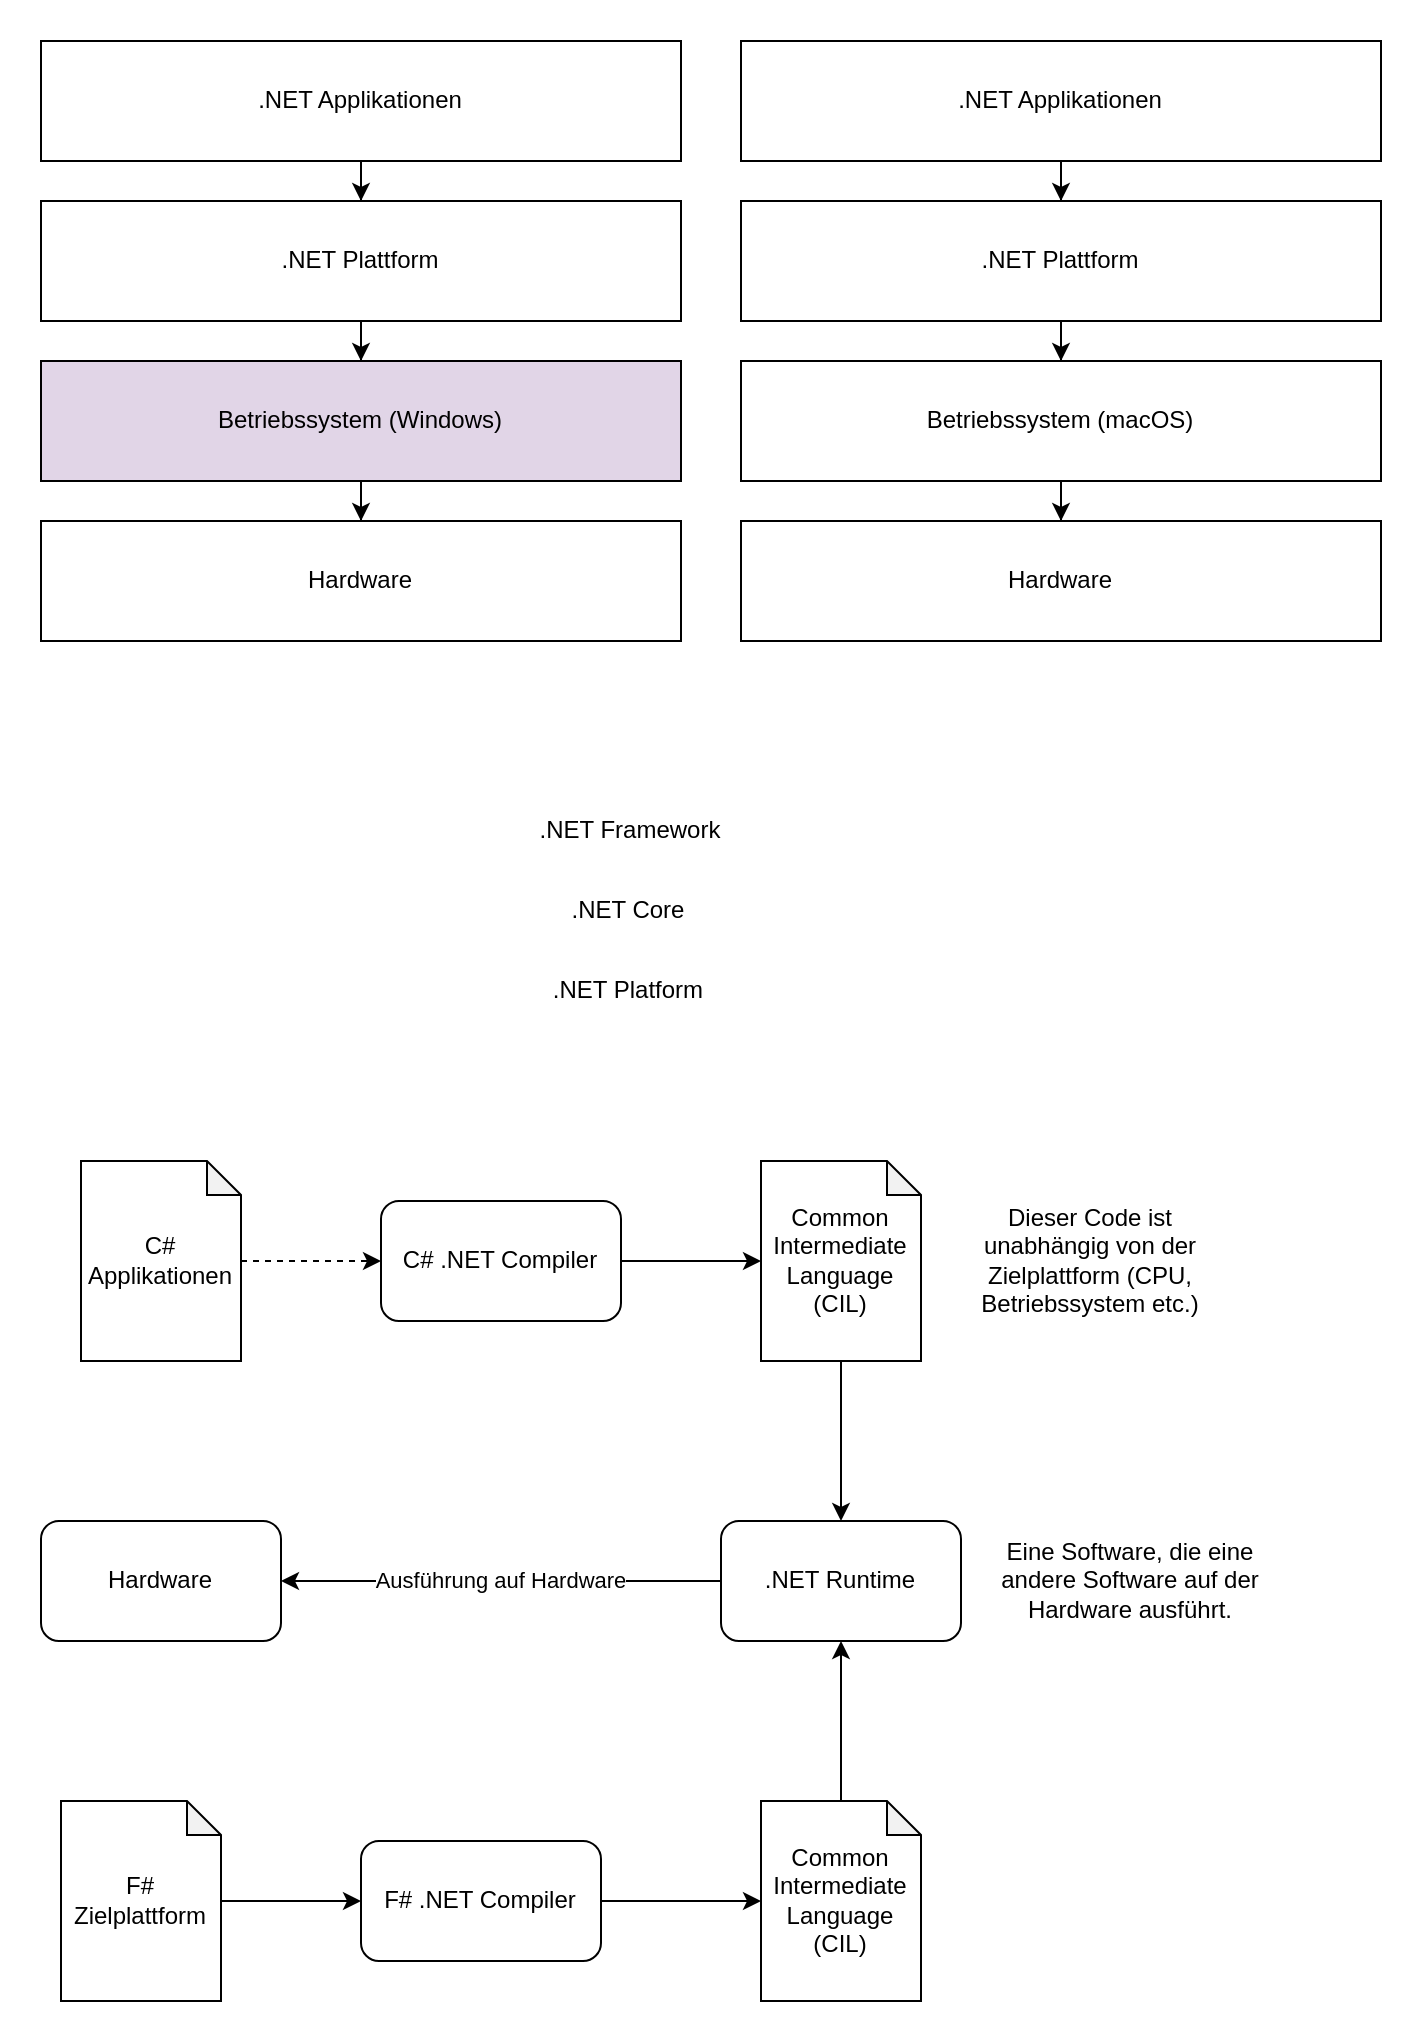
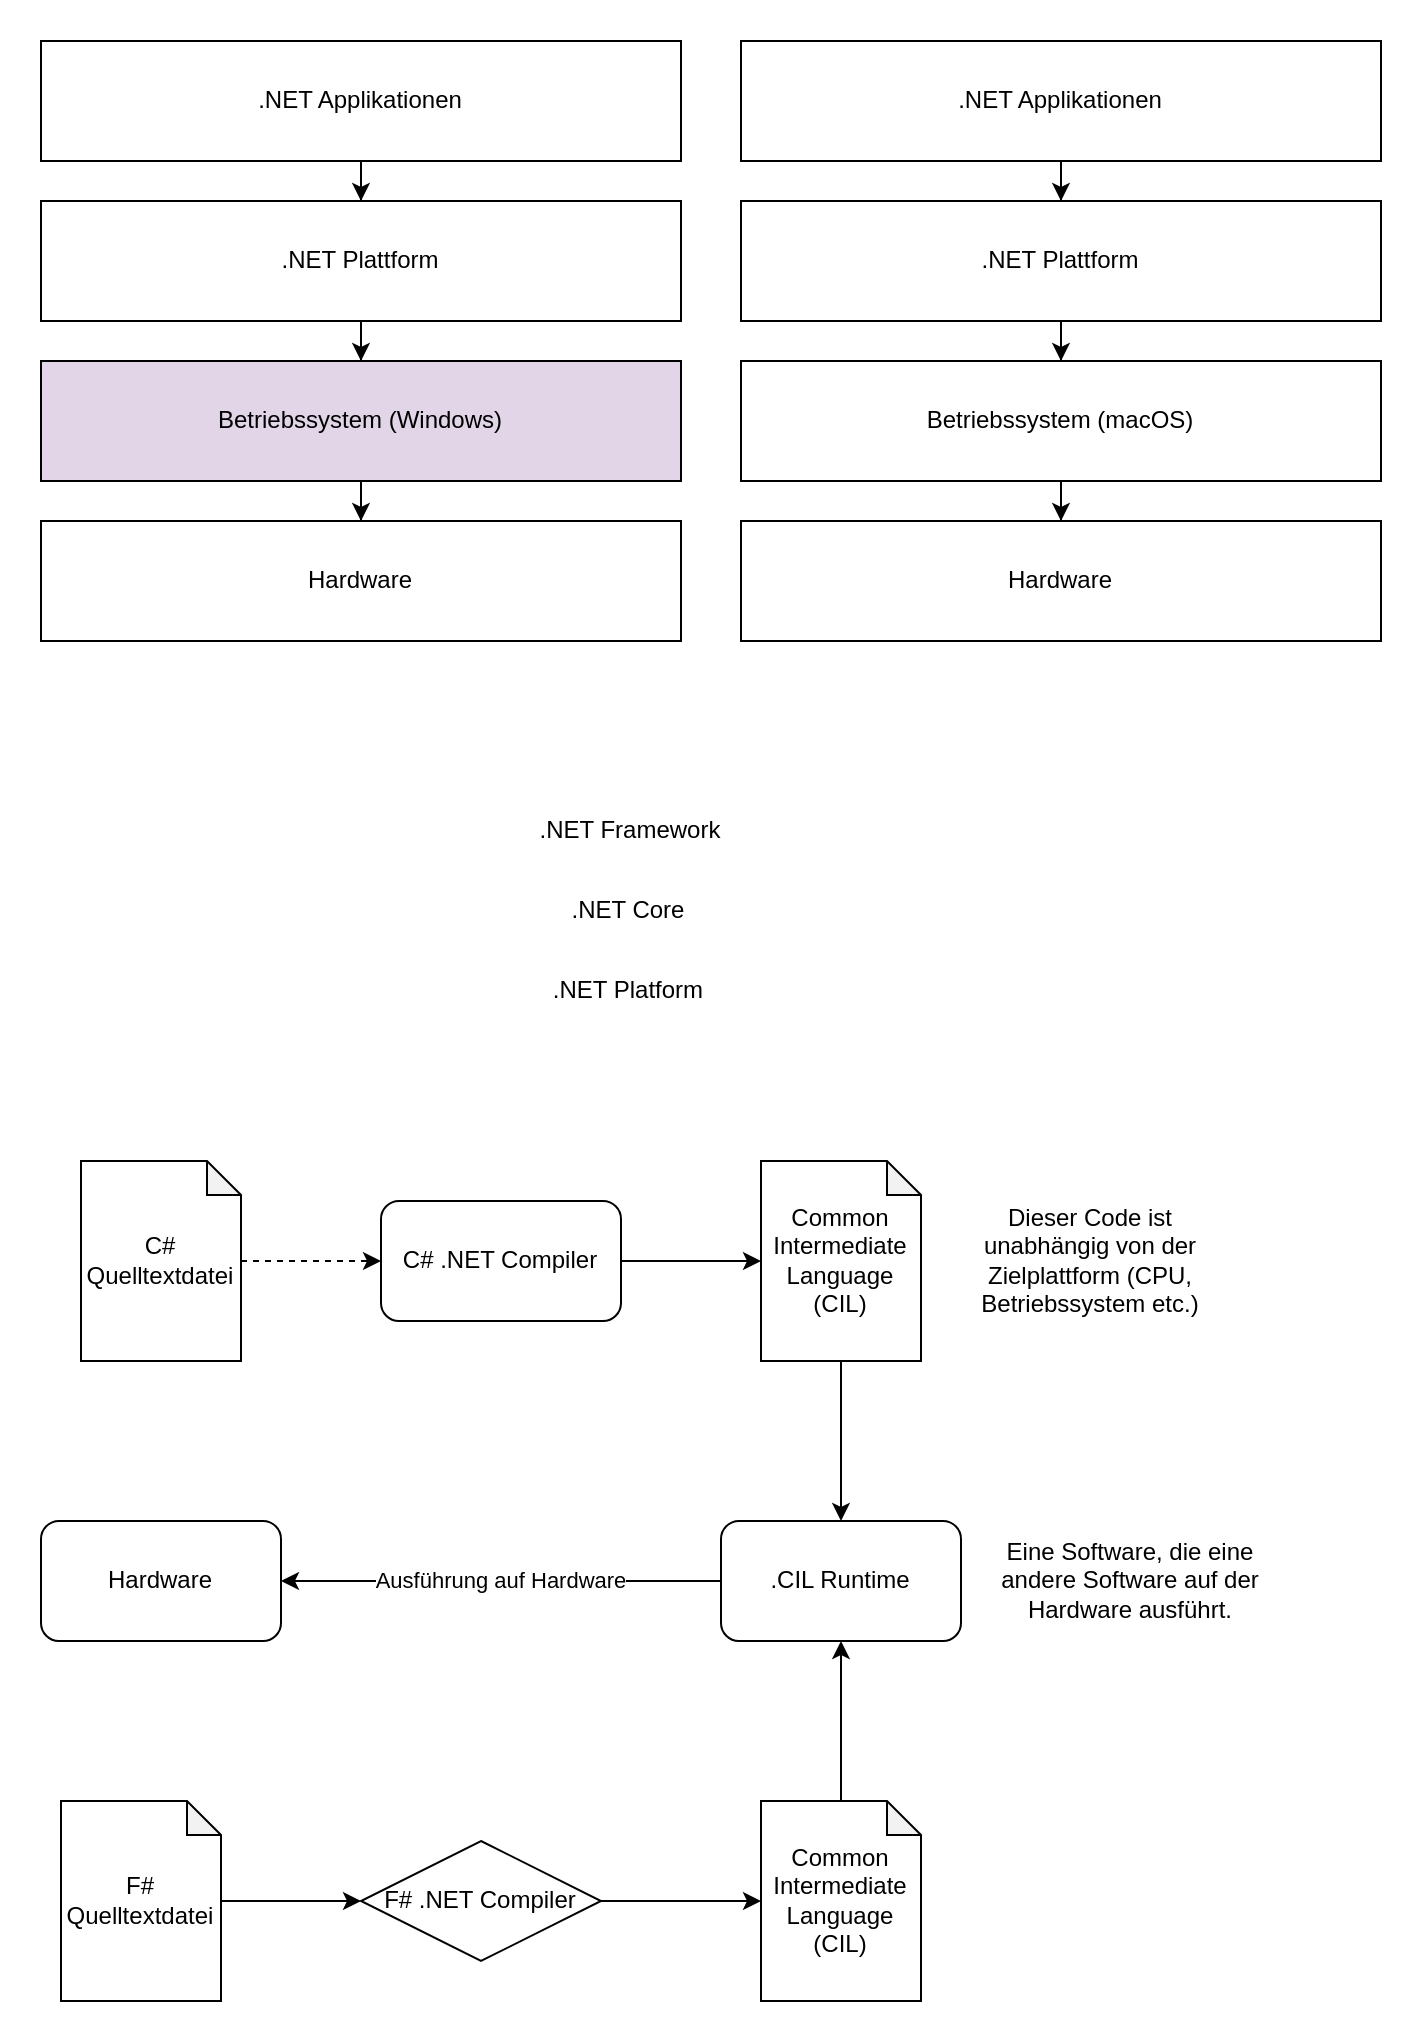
- <mxCell id="20" value="C#&lt;br&gt;Applikationen" style="shape=note;whiteSpace=wrap;html=1;backgroundOutline=1;darkOpacity=0.05;size=17;" vertex="1" parent="1"><mxGeometry x="40" y="580" width="80" height="100" as="geometry" /></mxCell>
+ <mxCell id="20" value="C#&lt;br&gt;Quelltextdatei" style="shape=note;whiteSpace=wrap;html=1;backgroundOutline=1;darkOpacity=0.05;size=17;" vertex="1" parent="1"><mxGeometry x="40" y="580" width="80" height="100" as="geometry" /></mxCell>
- <mxCell id="26" value=".NET Runtime" style="rounded=1;whiteSpace=wrap;html=1;" vertex="1" parent="1"><mxGeometry x="360" y="760" width="120" height="60" as="geometry" /></mxCell>
+ <mxCell id="26" value=".CIL Runtime" style="rounded=1;whiteSpace=wrap;html=1;" vertex="1" parent="1"><mxGeometry x="360" y="760" width="120" height="60" as="geometry" /></mxCell>
- <mxCell id="31" value="F#&lt;br&gt;Zielplattform" style="shape=note;whiteSpace=wrap;html=1;backgroundOutline=1;darkOpacity=0.05;size=17;" vertex="1" parent="1"><mxGeometry x="30" y="900" width="80" height="100" as="geometry" /></mxCell>
+ <mxCell id="31" value="F#&lt;br&gt;Quelltextdatei" style="shape=note;whiteSpace=wrap;html=1;backgroundOutline=1;darkOpacity=0.05;size=17;" vertex="1" parent="1"><mxGeometry x="30" y="900" width="80" height="100" as="geometry" /></mxCell>
- <mxCell id="33" value="F# .NET Compiler" style="rounded=1;whiteSpace=wrap;html=1;" vertex="1" parent="1"><mxGeometry x="180" y="920" width="120" height="60" as="geometry" /></mxCell>
+ <mxCell id="33" value="F# .NET Compiler" style="rhombus;whiteSpace=wrap;html=1;" vertex="1" parent="1"><mxGeometry x="180" y="920" width="120" height="60" as="geometry" /></mxCell>
